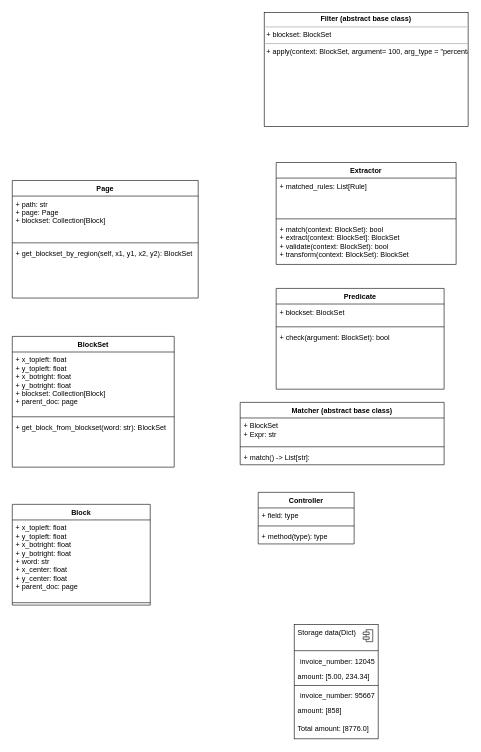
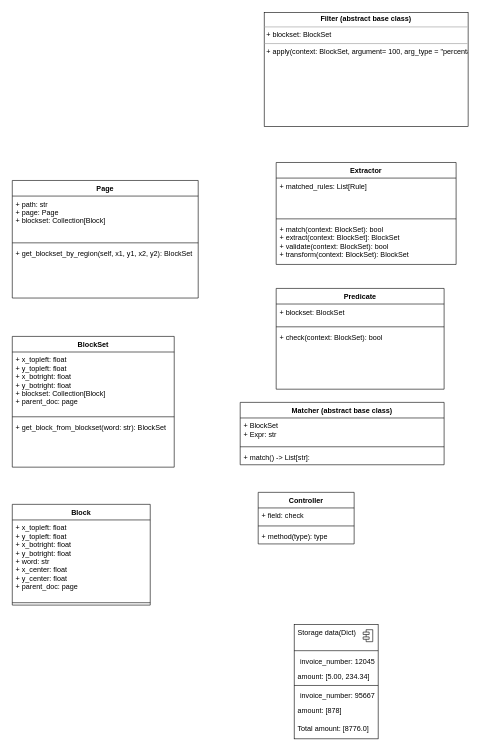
- <mxCell id="20" value="+ check(argument: BlockSet): bool" style="text;strokeColor=none;fillColor=none;align=left;verticalAlign=top;spacingLeft=4;spacingRight=4;overflow=hidden;rotatable=0;points=[[0,0.5],[1,0.5]];portConstraint=eastwest;" parent="17" vertex="1"><mxGeometry y="68" width="280" height="100" as="geometry" /></mxCell>
+ <mxCell id="20" value="+ check(context: BlockSet): bool" style="text;strokeColor=none;fillColor=none;align=left;verticalAlign=top;spacingLeft=4;spacingRight=4;overflow=hidden;rotatable=0;points=[[0,0.5],[1,0.5]];portConstraint=eastwest;" parent="17" vertex="1"><mxGeometry y="68" width="280" height="100" as="geometry" /></mxCell>
- <mxCell id="37" value="+ field: type" style="text;strokeColor=none;fillColor=none;align=left;verticalAlign=top;spacingLeft=4;spacingRight=4;overflow=hidden;rotatable=0;points=[[0,0.5],[1,0.5]];portConstraint=eastwest;" vertex="1" parent="36"><mxGeometry y="26" width="160" height="26" as="geometry" /></mxCell>
+ <mxCell id="37" value="+ field: check" style="text;strokeColor=none;fillColor=none;align=left;verticalAlign=top;spacingLeft=4;spacingRight=4;overflow=hidden;rotatable=0;points=[[0,0.5],[1,0.5]];portConstraint=eastwest;" vertex="1" parent="36"><mxGeometry y="26" width="160" height="26" as="geometry" /></mxCell>
- <mxCell id="29" value="amount: [858]" style="html=1;align=left;spacingLeft=4;verticalAlign=top;strokeColor=none;fillColor=none;" parent="21" vertex="1"><mxGeometry y="131" width="140" height="30" as="geometry" /></mxCell>
+ <mxCell id="29" value="amount: [878]" style="html=1;align=left;spacingLeft=4;verticalAlign=top;strokeColor=none;fillColor=none;" parent="21" vertex="1"><mxGeometry y="131" width="140" height="30" as="geometry" /></mxCell>
